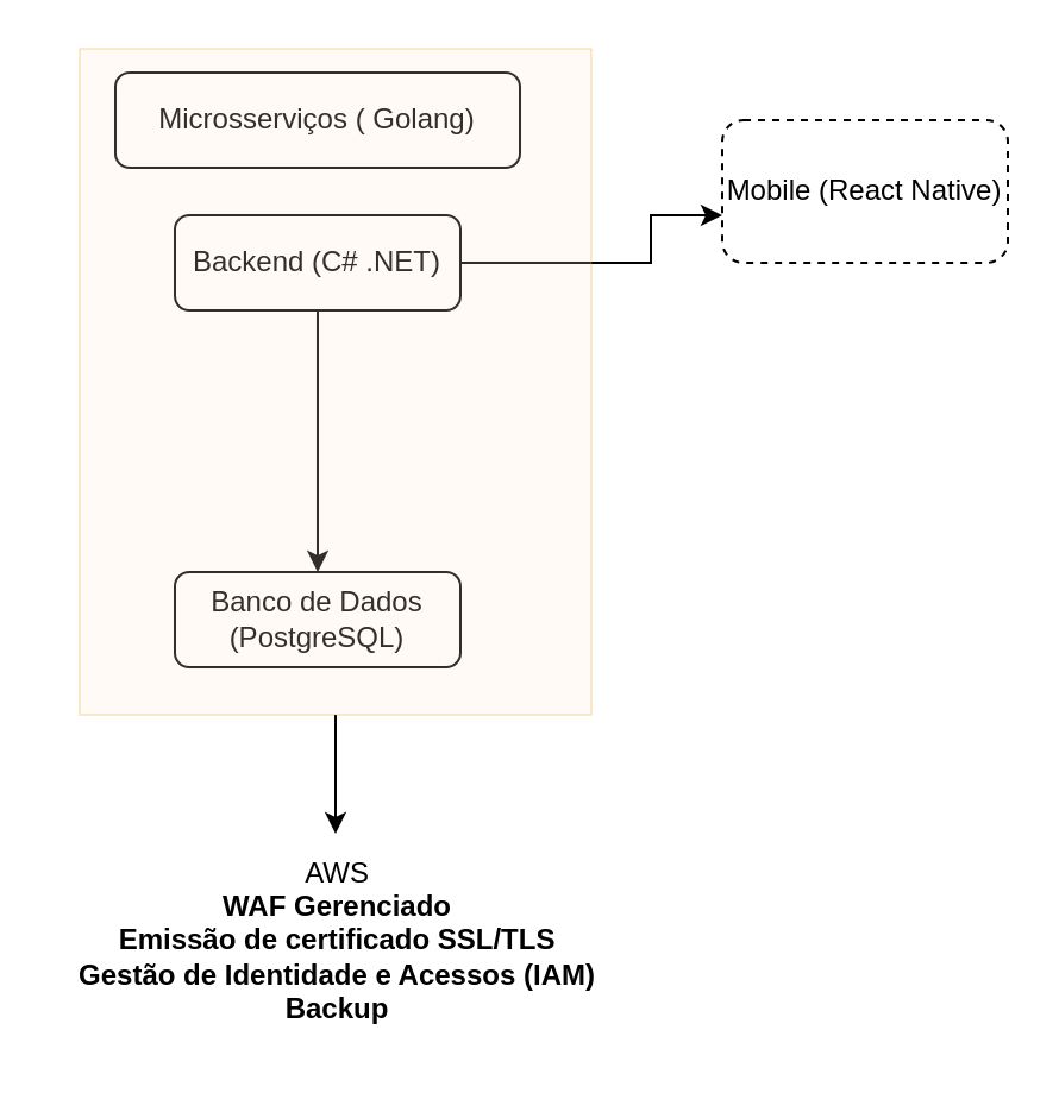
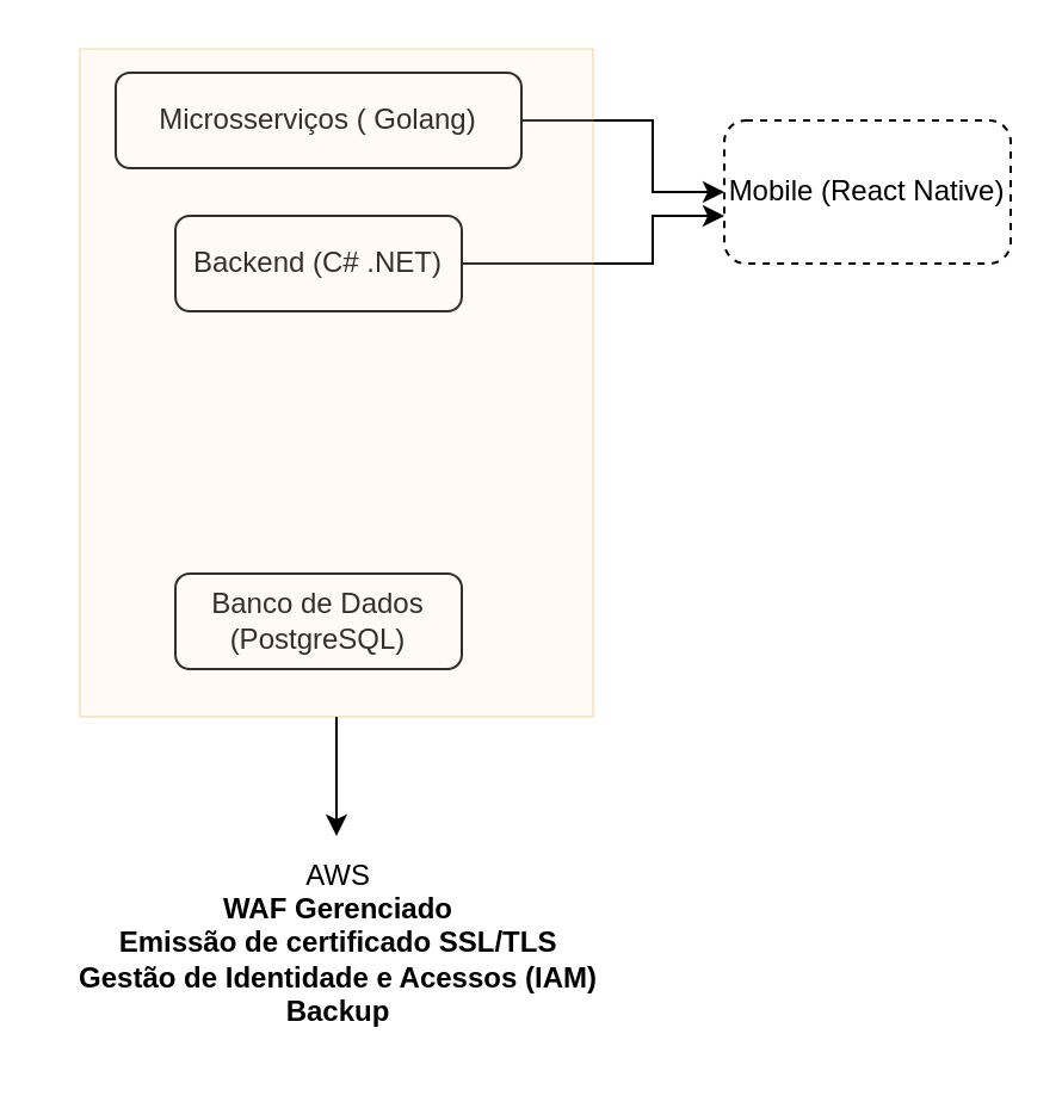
+ <mxCell id="7" value="" style="endArrow=classic;html=1;rounded=0;exitX=1;exitY=0.5;exitDx=0;exitDy=0;" edge="1" parent="1" source="5" target="6"><mxGeometry width="50" height="50" relative="1" as="geometry"><mxPoint x="213" y="60" as="sourcePoint" /><mxPoint x="263" as="targetPoint" y="10" /><Array as="points"><mxPoint x="273" y="50" /><mxPoint x="273" y="80" /></Array></mxGeometry></mxCell>
- <mxCell id="2" value="" style="edgeStyle=orthogonalEdgeStyle;rounded=0;orthogonalLoop=1;jettySize=auto;html=1;" edge="1" parent="1" source="3" target="4"><mxGeometry relative="1" as="geometry" /></mxCell>
